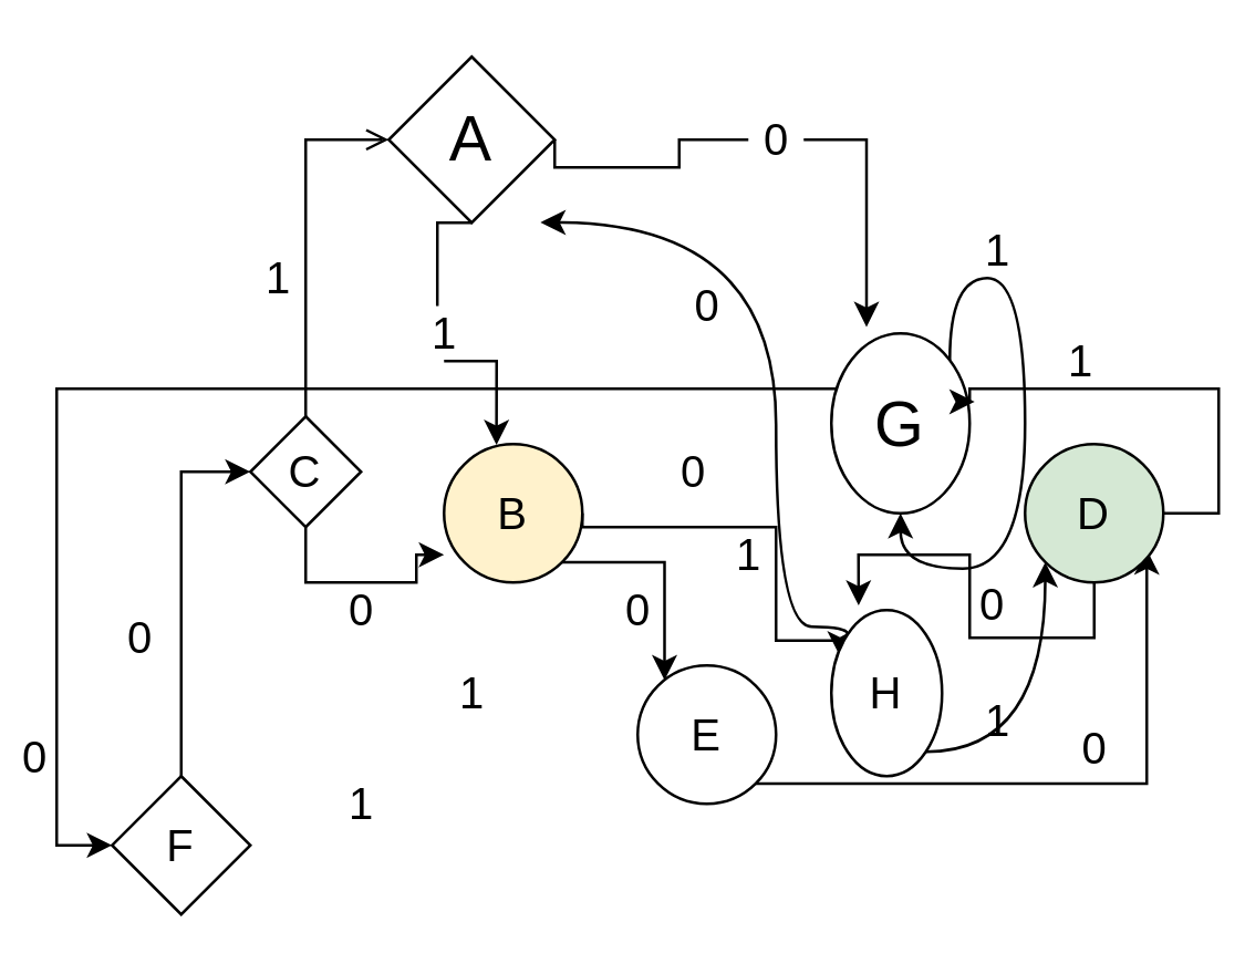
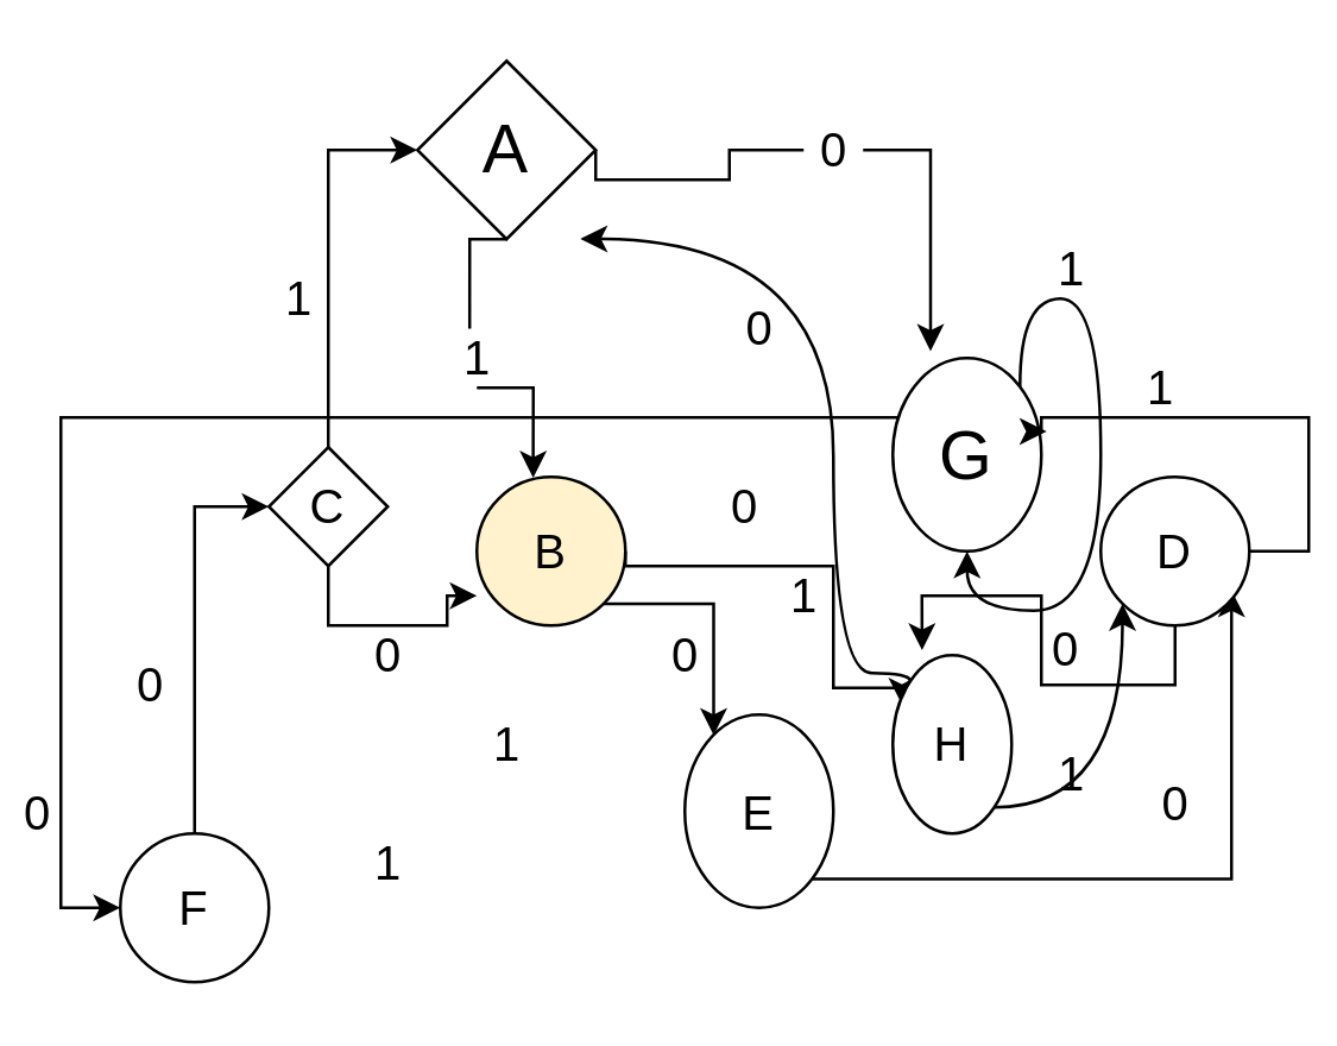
- <mxCell id="23" style="edgeStyle=orthogonalEdgeStyle;rounded=0;orthogonalLoop=1;jettySize=auto;html=1;exitX=0.5;exitY=0;exitDx=0;exitDy=0;entryX=0;entryY=0.5;entryDx=0;entryDy=0;fontSize=16;endArrow=open;" edge="1" parent="1" source="25" target="4"><mxGeometry relative="1" as="geometry" /></mxCell>
+ <mxCell id="23" style="edgeStyle=orthogonalEdgeStyle;rounded=0;orthogonalLoop=1;jettySize=auto;html=1;exitX=0.5;exitY=0;exitDx=0;exitDy=0;entryX=0;entryY=0.5;entryDx=0;entryDy=0;fontSize=16;" edge="1" parent="1" source="25" target="4"><mxGeometry relative="1" as="geometry" /></mxCell>
- <mxCell id="31" value="D" style="ellipse;whiteSpace=wrap;html=1;fontSize=16;fillColor=#d5e8d4;" vertex="1" parent="1"><mxGeometry x="370" y="160" width="50" height="50" as="geometry" /></mxCell>
+ <mxCell id="31" value="D" style="ellipse;whiteSpace=wrap;html=1;fontSize=16;" vertex="1" parent="1"><mxGeometry x="370" y="160" width="50" height="50" as="geometry" /></mxCell>
- <mxCell id="17" value="E" style="ellipse;whiteSpace=wrap;html=1;fontSize=16;" vertex="1" parent="1"><mxGeometry x="230" y="240" width="50" height="50" as="geometry" /></mxCell>
+ <mxCell id="17" value="E" style="ellipse;whiteSpace=wrap;html=1;fontSize=16;" vertex="1" parent="1"><mxGeometry x="230" y="240" width="50" height="65" as="geometry" /></mxCell>
- <mxCell id="37" value="F" style="rhombus;whiteSpace=wrap;html=1;fontSize=16;" vertex="1" parent="1"><mxGeometry x="40" y="280" width="50" height="50" as="geometry" /></mxCell>
+ <mxCell id="37" value="F" style="ellipse;whiteSpace=wrap;html=1;fontSize=16;" vertex="1" parent="1"><mxGeometry x="40" y="280" width="50" height="50" as="geometry" /></mxCell>
